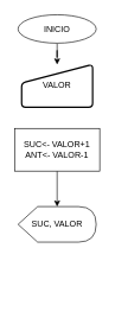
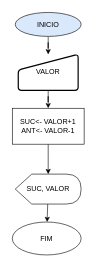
- <mxCell id="3" value="INICIO" style="ellipse;whiteSpace=wrap;html=1;" parent="1" vertex="1"><mxGeometry x="25" y="20" width="110" height="40" as="geometry" /></mxCell>
+ <mxCell id="3" value="INICIO" style="ellipse;whiteSpace=wrap;html=1;fillColor=#dae8fc;" parent="1" vertex="1"><mxGeometry x="25" y="20" width="110" height="40" as="geometry" /></mxCell>
+ <mxCell id="9" value="" style="edgeStyle=orthogonalEdgeStyle;rounded=0;orthogonalLoop=1;jettySize=auto;html=1;" edge="1" parent="1" source="10" target="5"><mxGeometry relative="1" as="geometry" /></mxCell>
+ <mxCell id="6" value="" style="edgeStyle=none;rounded=0;orthogonalLoop=1;jettySize=auto;html=1;" parent="1" source="7" target="8" edge="1"><mxGeometry relative="1" as="geometry" /></mxCell>
+ <mxCell id="8" value="FIM" style="ellipse;whiteSpace=wrap;html=1;" parent="1" vertex="1"><mxGeometry x="20" y="370" width="115" height="55" as="geometry" /></mxCell>
